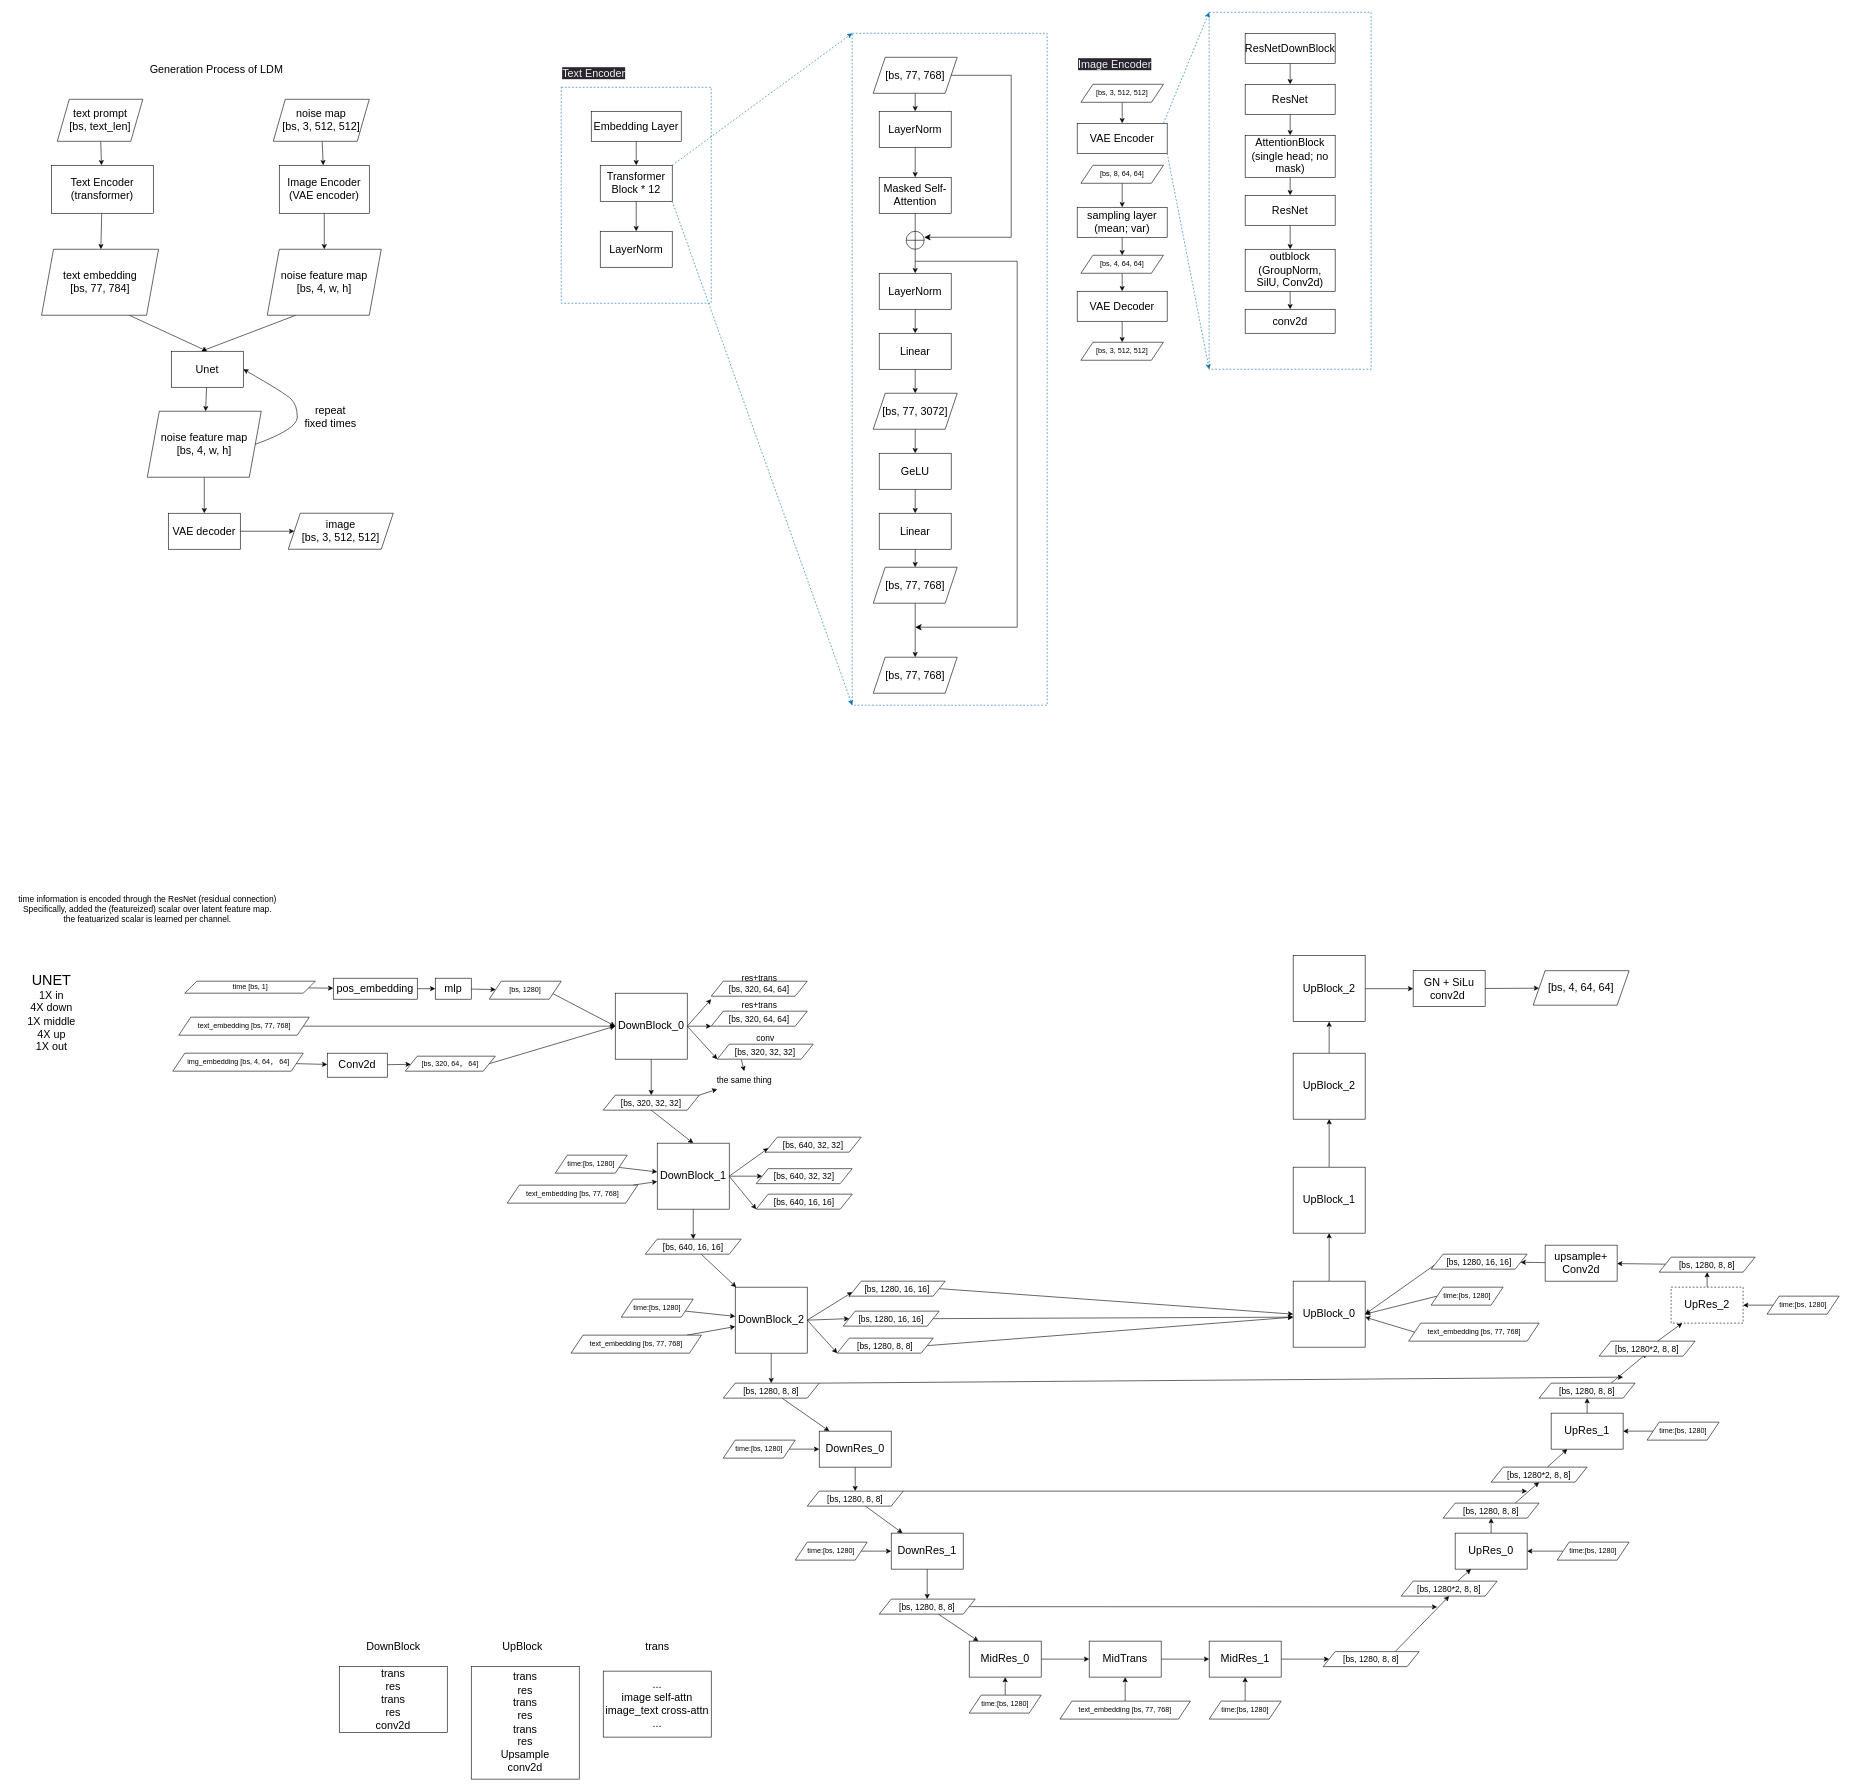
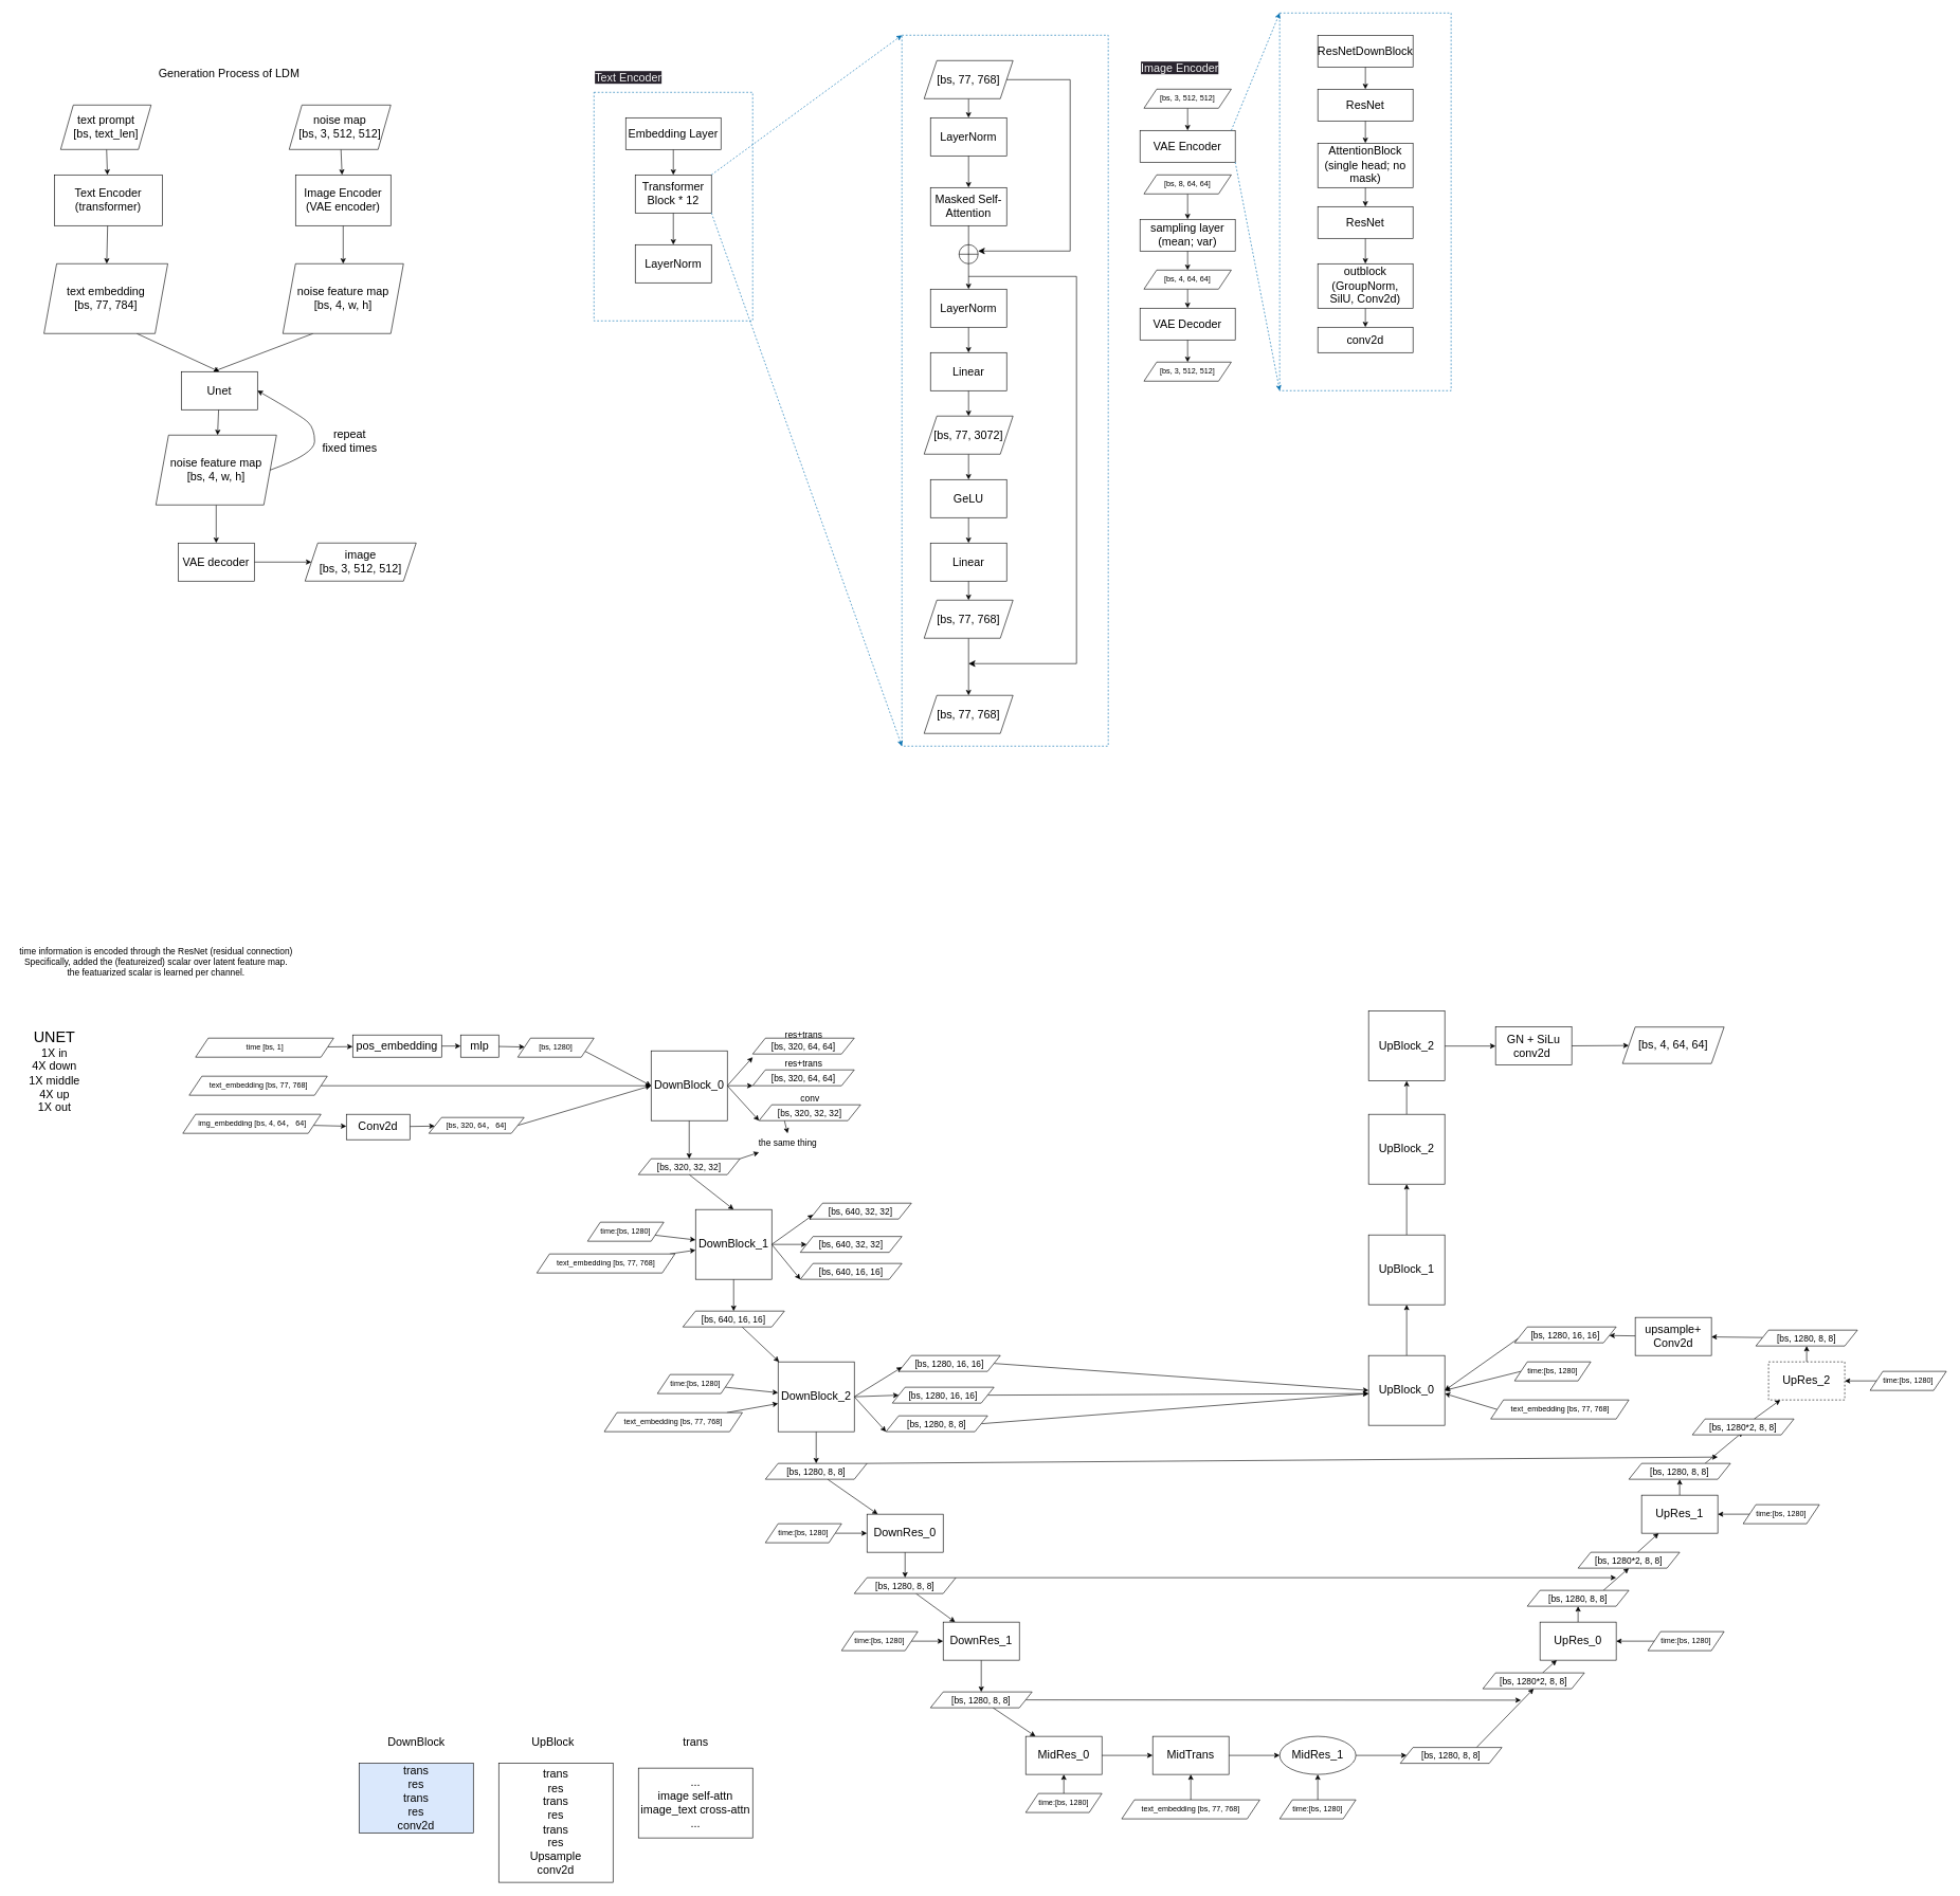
- <mxCell id="87" value="&lt;span style=&quot;&quot;&gt;time [bs, 1]&lt;/span&gt;" style="shape=parallelogram;perimeter=parallelogramPerimeter;whiteSpace=wrap;html=1;fixedSize=1;" vertex="1" parent="1"><mxGeometry x="307.5" y="1635" width="217.5" height="20" as="geometry" /></mxCell>
+ <mxCell id="87" value="&lt;span style=&quot;&quot;&gt;time [bs, 1]&lt;/span&gt;" style="shape=parallelogram;perimeter=parallelogramPerimeter;whiteSpace=wrap;html=1;fixedSize=1;" vertex="1" parent="1"><mxGeometry x="307.5" y="1635" width="217.5" height="30" as="geometry" /></mxCell>
- <mxCell id="157" value="MidRes_1" style="whiteSpace=wrap;html=1;fontSize=18;" vertex="1" parent="1"><mxGeometry x="2015" y="2735" width="120" height="60" as="geometry" /></mxCell>
+ <mxCell id="157" value="MidRes_1" style="ellipse;whiteSpace=wrap;html=1;fontSize=18;" vertex="1" parent="1"><mxGeometry x="2015" y="2735" width="120" height="60" as="geometry" /></mxCell>
- <mxCell id="221" value="trans&lt;br&gt;res&lt;br&gt;trans&lt;br&gt;res&lt;br&gt;conv2d" style="whiteSpace=wrap;html=1;fontSize=18;" vertex="1" parent="1"><mxGeometry x="565" y="2777.5" width="180" height="110" as="geometry" /></mxCell>
+ <mxCell id="221" value="trans&lt;br&gt;res&lt;br&gt;trans&lt;br&gt;res&lt;br&gt;conv2d" style="whiteSpace=wrap;html=1;fontSize=18;fillColor=#dae8fc;" vertex="1" parent="1"><mxGeometry x="565" y="2777.5" width="180" height="110" as="geometry" /></mxCell>
